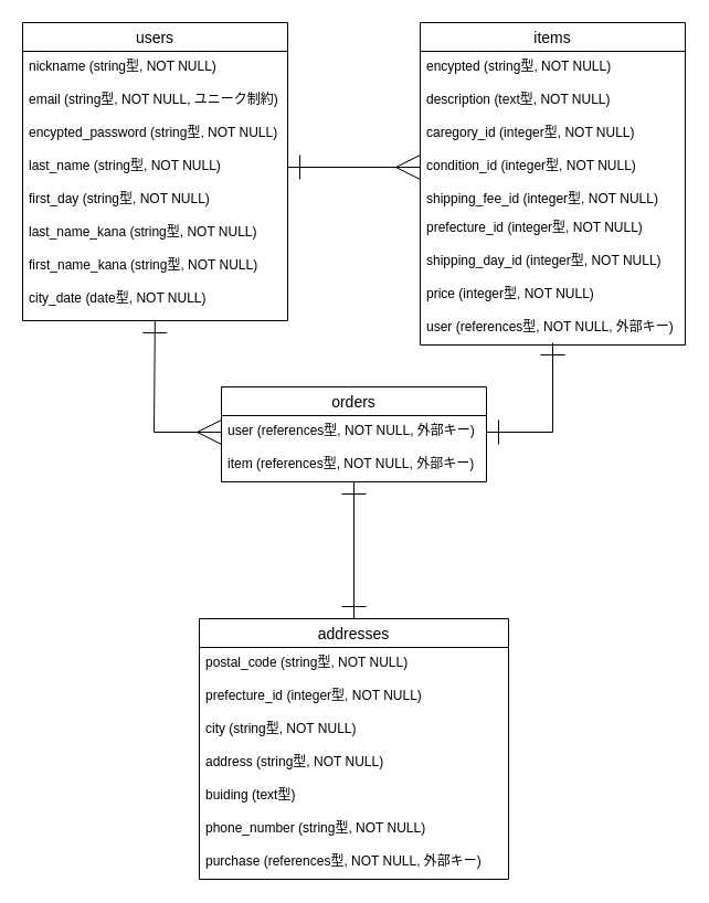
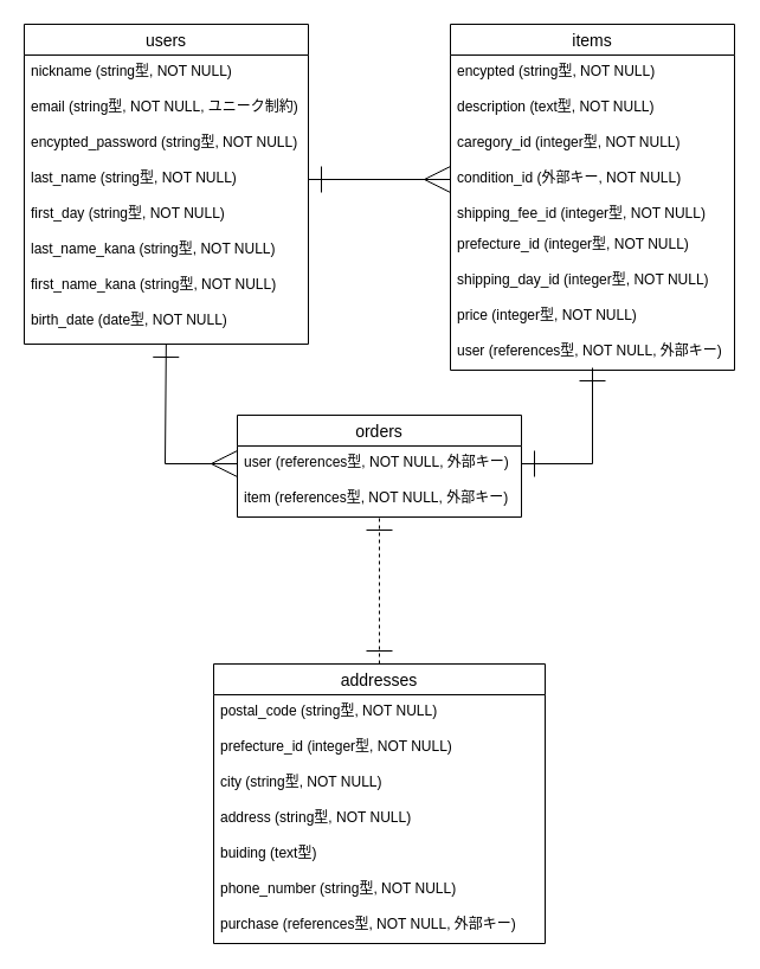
- <mxCell id="15" value="condition_id&amp;nbsp;&lt;span style=&quot;color: rgb(0, 0, 0);&quot;&gt;(integer型, NOT NULL)&lt;/span&gt;" style="text;strokeColor=none;fillColor=none;spacingLeft=4;spacingRight=4;overflow=hidden;rotatable=0;points=[[0,0.5],[1,0.5]];portConstraint=eastwest;fontSize=12;whiteSpace=wrap;html=1;" vertex="1" parent="11"><mxGeometry y="116" width="240" height="30" as="geometry" /></mxCell>
+ <mxCell id="15" value="condition_id&amp;nbsp;&lt;span style=&quot;color: rgb(0, 0, 0);&quot;&gt;(外部キー, NOT NULL)&lt;/span&gt;" style="text;strokeColor=none;fillColor=none;spacingLeft=4;spacingRight=4;overflow=hidden;rotatable=0;points=[[0,0.5],[1,0.5]];portConstraint=eastwest;fontSize=12;whiteSpace=wrap;html=1;" vertex="1" parent="11"><mxGeometry y="116" width="240" height="30" as="geometry" /></mxCell>
- <mxCell id="10" value="city_date&amp;nbsp;&lt;span style=&quot;color: rgb(0, 0, 0);&quot;&gt;(date型, NOT NULL)&lt;/span&gt;" style="text;strokeColor=none;fillColor=none;spacingLeft=4;spacingRight=4;overflow=hidden;rotatable=0;points=[[0,0.5],[1,0.5]];portConstraint=eastwest;fontSize=12;whiteSpace=wrap;html=1;" vertex="1" parent="2"><mxGeometry y="236" width="240" height="34" as="geometry" /></mxCell>
+ <mxCell id="10" value="birth_date&amp;nbsp;&lt;span style=&quot;color: rgb(0, 0, 0);&quot;&gt;(date型, NOT NULL)&lt;/span&gt;" style="text;strokeColor=none;fillColor=none;spacingLeft=4;spacingRight=4;overflow=hidden;rotatable=0;points=[[0,0.5],[1,0.5]];portConstraint=eastwest;fontSize=12;whiteSpace=wrap;html=1;" vertex="1" parent="2"><mxGeometry y="236" width="240" height="34" as="geometry" /></mxCell>
- <mxCell id="24" style="edgeStyle=none;html=1;exitX=0.5;exitY=0;exitDx=0;exitDy=0;rounded=0;strokeColor=default;align=center;verticalAlign=middle;fontFamily=Helvetica;fontSize=11;fontColor=default;labelBackgroundColor=default;jumpStyle=none;startArrow=ERone;startFill=0;startSize=20;endArrow=ERone;endFill=0;endSize=20;flowAnimation=0;sourcePerimeterSpacing=0;targetPerimeterSpacing=0;curved=0;" edge="1" parent="1" source="25" target="23"><mxGeometry relative="1" as="geometry" /></mxCell>
+ <mxCell id="24" style="edgeStyle=none;html=1;exitX=0.5;exitY=0;exitDx=0;exitDy=0;rounded=0;strokeColor=default;align=center;verticalAlign=middle;fontFamily=Helvetica;fontSize=11;fontColor=default;labelBackgroundColor=default;jumpStyle=none;startArrow=ERone;startFill=0;startSize=20;endArrow=ERone;endFill=0;endSize=20;flowAnimation=0;sourcePerimeterSpacing=0;targetPerimeterSpacing=0;curved=0;dashed=1;" edge="1" parent="1" source="25" target="23"><mxGeometry relative="1" as="geometry" /></mxCell>
